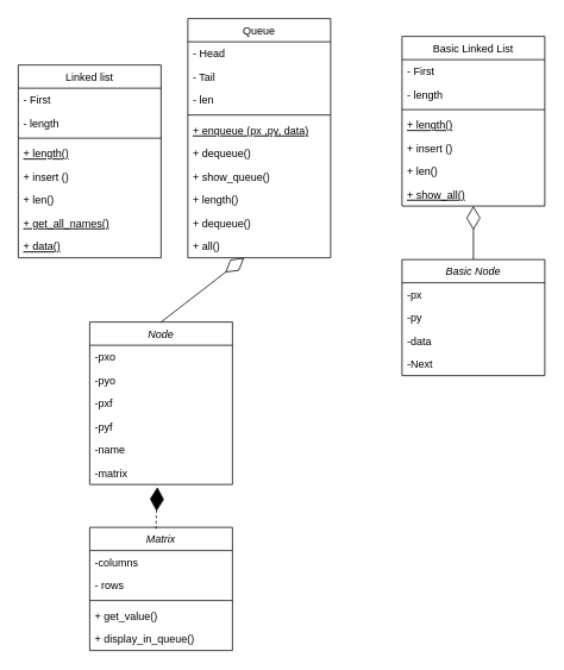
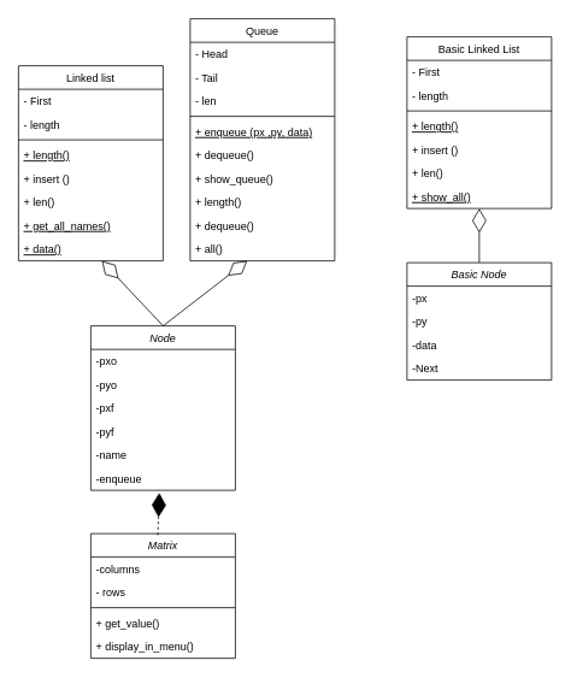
+ <mxCell id="30" value="" style="endArrow=diamondThin;endFill=0;endSize=24;html=1;exitX=0.5;exitY=0;exitDx=0;exitDy=0;" edge="1" parent="1" source="2" target="17"><mxGeometry width="160" relative="1" as="geometry"><mxPoint x="190" y="370" as="sourcePoint" /><mxPoint x="96" y="239" as="targetPoint" /></mxGeometry></mxCell>
- <mxCell id="8" value="-matrix" style="text;align=left;verticalAlign=top;spacingLeft=4;spacingRight=4;overflow=hidden;rotatable=0;points=[[0,0.5],[1,0.5]];portConstraint=eastwest;rounded=0;shadow=0;html=0;" vertex="1" parent="2"><mxGeometry y="156" width="160" height="26" as="geometry" /></mxCell>
+ <mxCell id="8" value="-enqueue" style="text;align=left;verticalAlign=top;spacingLeft=4;spacingRight=4;overflow=hidden;rotatable=0;points=[[0,0.5],[1,0.5]];portConstraint=eastwest;rounded=0;shadow=0;html=0;" vertex="1" parent="2"><mxGeometry y="156" width="160" height="26" as="geometry" /></mxCell>
- <mxCell id="36" value="+ display_in_queue()" style="text;align=left;verticalAlign=top;spacingLeft=4;spacingRight=4;overflow=hidden;rotatable=0;points=[[0,0.5],[1,0.5]];portConstraint=eastwest;" vertex="1" parent="31"><mxGeometry y="112" width="160" height="26" as="geometry" /></mxCell>
+ <mxCell id="36" value="+ display_in_menu()" style="text;align=left;verticalAlign=top;spacingLeft=4;spacingRight=4;overflow=hidden;rotatable=0;points=[[0,0.5],[1,0.5]];portConstraint=eastwest;" vertex="1" parent="31"><mxGeometry y="112" width="160" height="26" as="geometry" /></mxCell>
